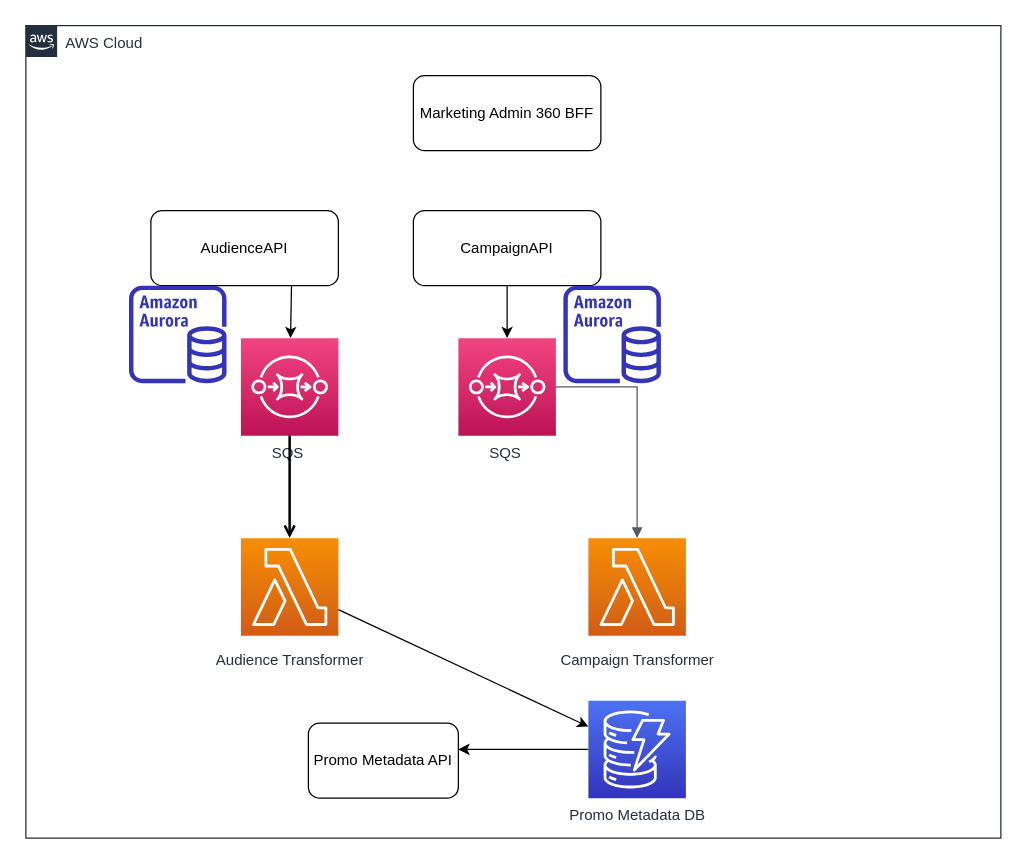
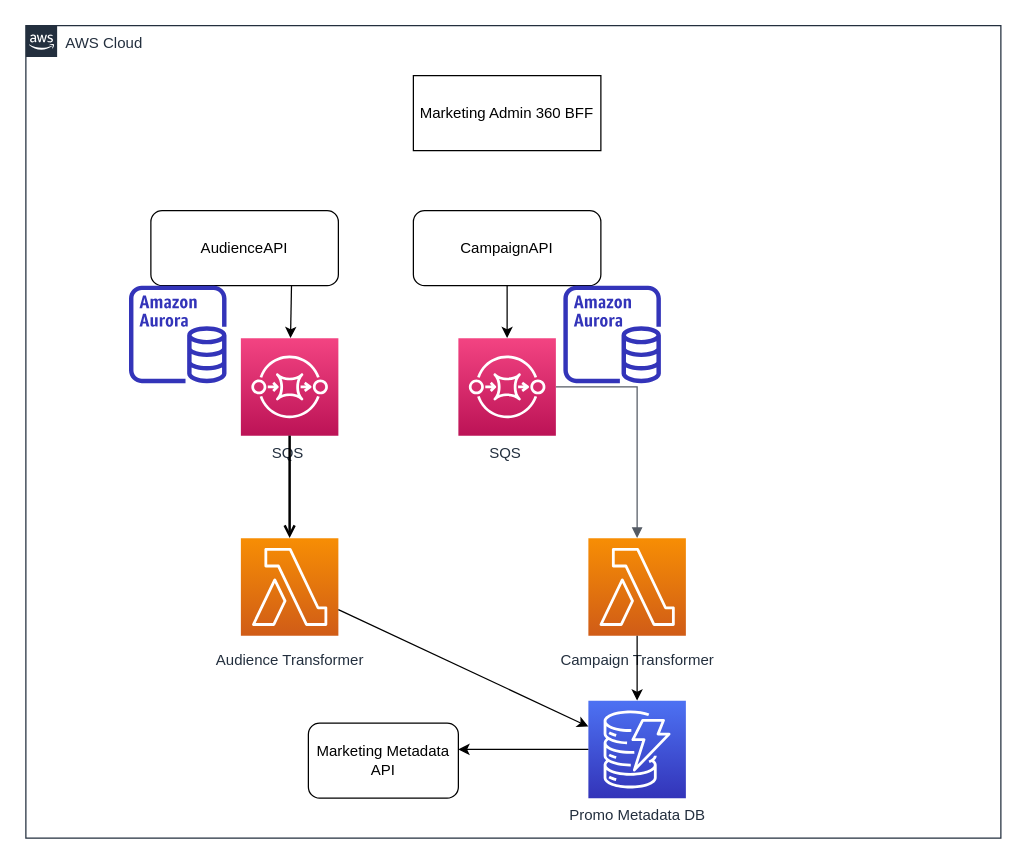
- <mxCell id="4" value="Marketing Admin 360 BFF" style="rounded=1;whiteSpace=wrap;html=1;" vertex="1" parent="1"><mxGeometry x="330" y="60" width="150" height="60" as="geometry" /></mxCell>
+ <mxCell id="4" value="Marketing Admin 360 BFF" style="whiteSpace=wrap;html=1;rounded=0;" vertex="1" parent="1"><mxGeometry x="330" y="60" width="150" height="60" as="geometry" /></mxCell>
+ <mxCell id="18" value="" style="endArrow=classic;html=1;" edge="1" parent="1" source="13" target="15"><mxGeometry width="50" height="50" relative="1" as="geometry"><mxPoint x="610" y="350" as="sourcePoint" /><mxPoint x="660" y="300" as="targetPoint" /></mxGeometry></mxCell>
- <mxCell id="20" value="Promo Metadata API" style="rounded=1;whiteSpace=wrap;html=1;" vertex="1" parent="1"><mxGeometry x="246" y="578" width="120" height="60" as="geometry" /></mxCell>
+ <mxCell id="20" value="Marketing Metadata API" style="rounded=1;whiteSpace=wrap;html=1;" vertex="1" parent="1"><mxGeometry x="246" y="578" width="120" height="60" as="geometry" /></mxCell>
